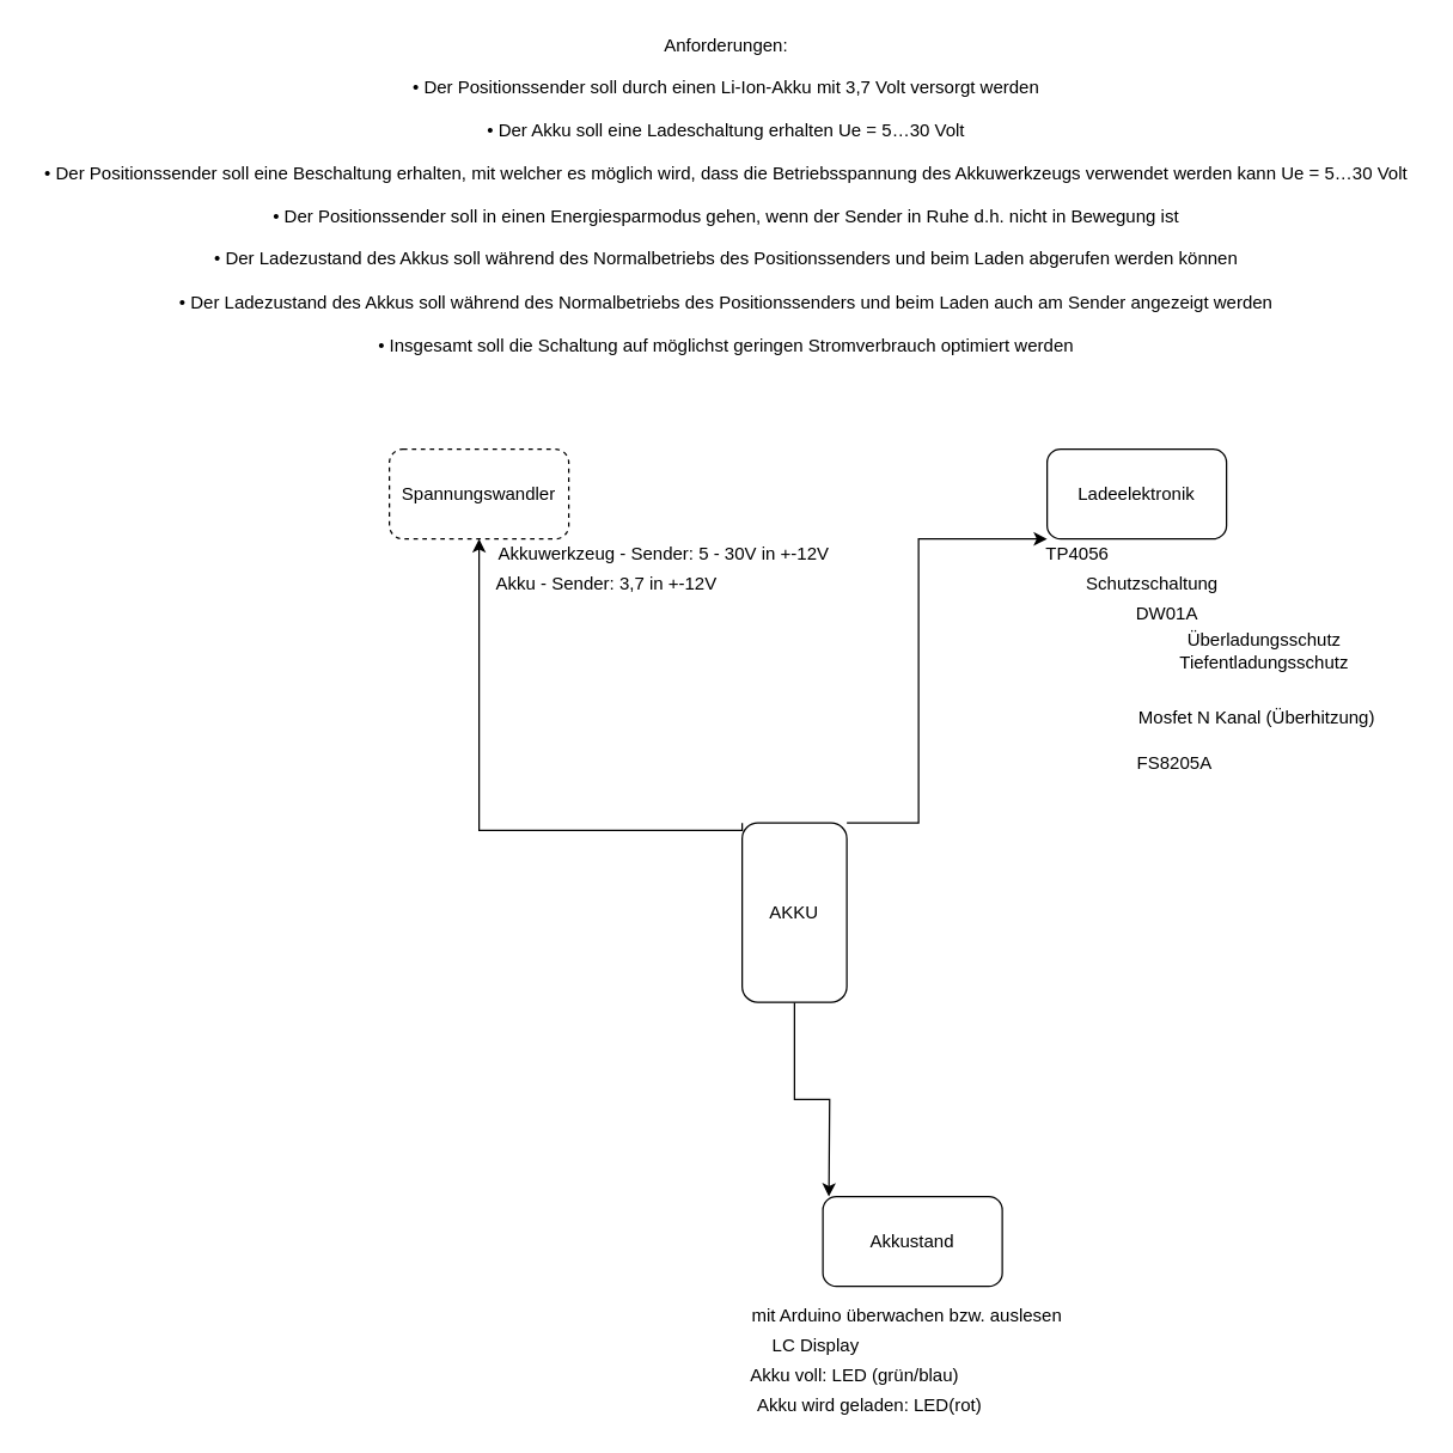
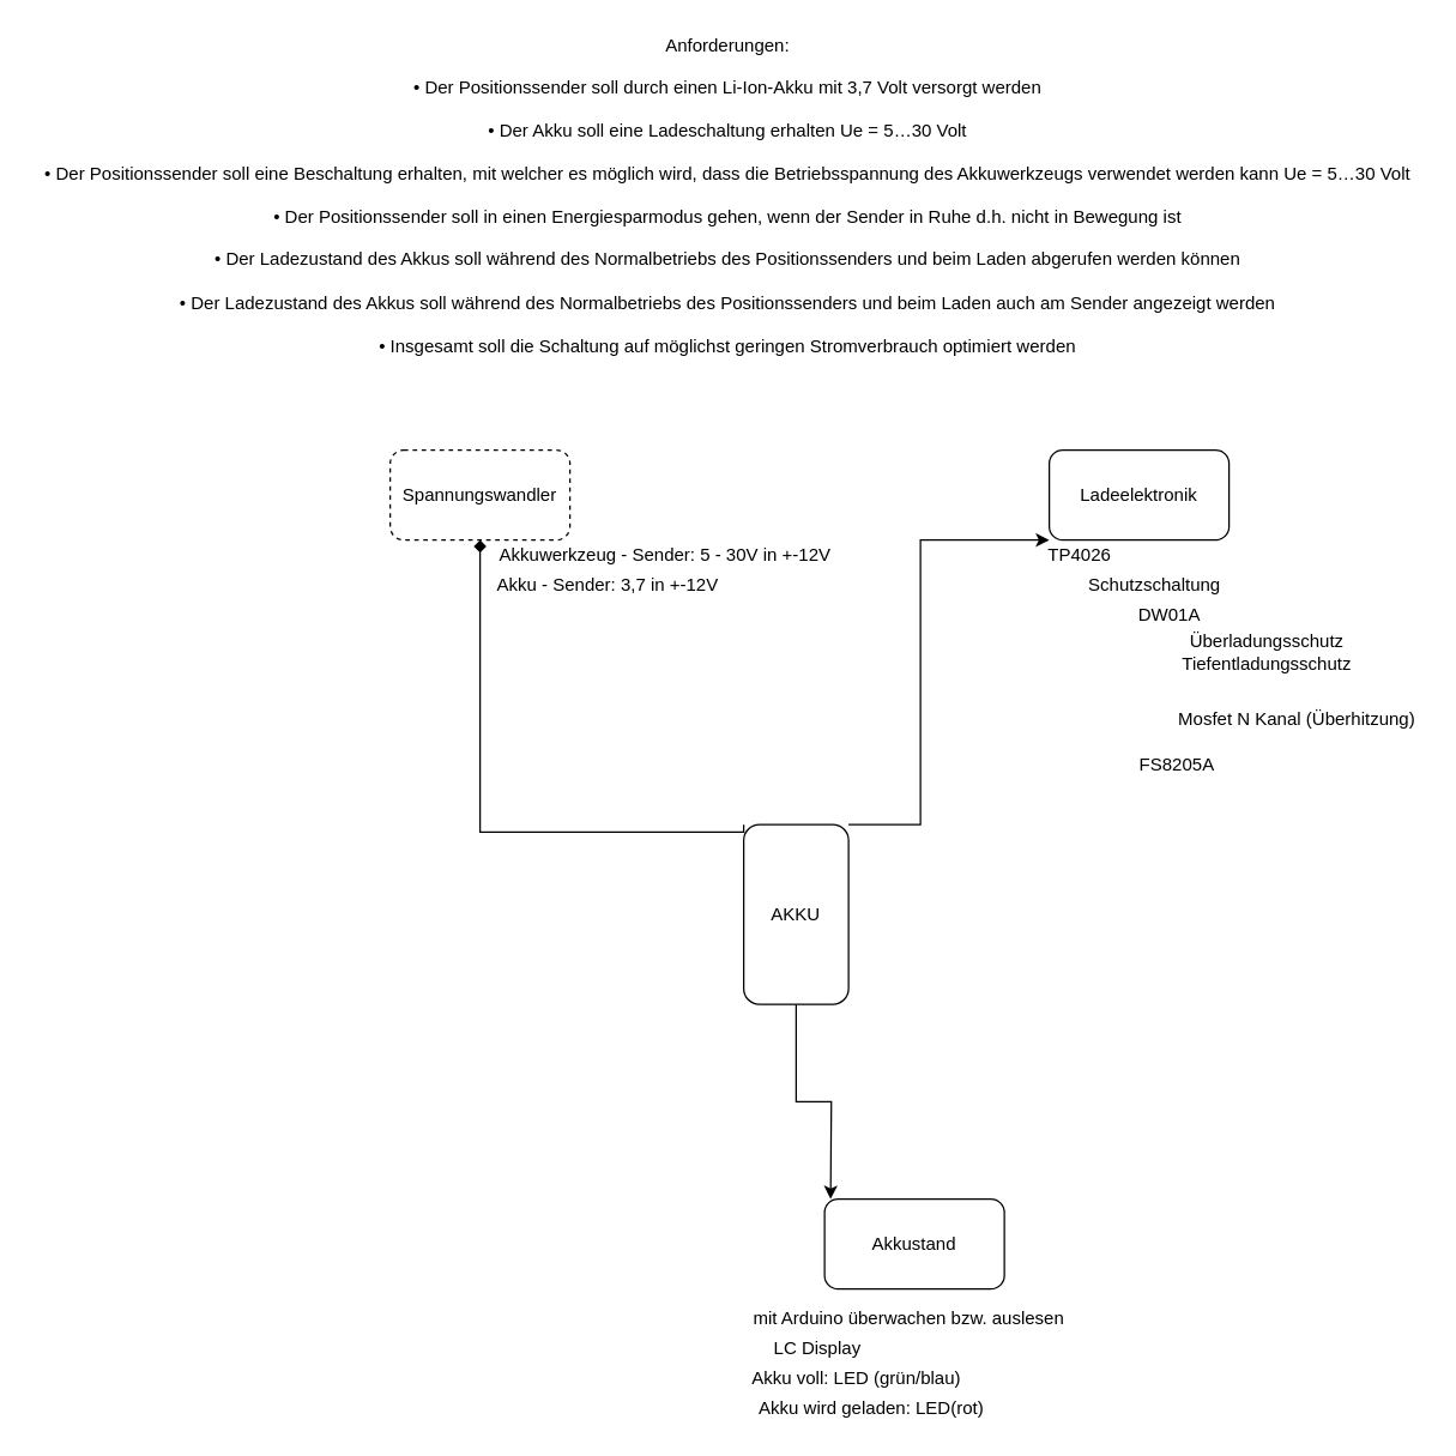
- <mxCell id="3" style="edgeStyle=orthogonalEdgeStyle;rounded=0;orthogonalLoop=1;jettySize=auto;html=1;exitX=0;exitY=0;exitDx=0;exitDy=0;entryX=0.5;entryY=1;entryDx=0;entryDy=0;" parent="1" source="5" target="7" edge="1"><mxGeometry relative="1" as="geometry"><mxPoint x="250" y="400" as="targetPoint" /><Array as="points"><mxPoint x="320" y="555" /></Array></mxGeometry></mxCell>
+ <mxCell id="3" style="edgeStyle=orthogonalEdgeStyle;rounded=0;orthogonalLoop=1;jettySize=auto;html=1;exitX=0;exitY=0;exitDx=0;exitDy=0;entryX=0.5;entryY=1;entryDx=0;entryDy=0;endArrow=diamond;" parent="1" source="5" target="7" edge="1"><mxGeometry relative="1" as="geometry"><mxPoint x="250" y="400" as="targetPoint" /><Array as="points"><mxPoint x="320" y="555" /></Array></mxGeometry></mxCell>
- <mxCell id="15" value="TP4056" style="text;html=1;align=center;verticalAlign=middle;resizable=0;points=[];autosize=1;strokeColor=none;" parent="1" vertex="1"><mxGeometry x="690" y="360" width="60" height="20" as="geometry" /></mxCell>
+ <mxCell id="15" value="TP4026" style="text;html=1;align=center;verticalAlign=middle;resizable=0;points=[];autosize=1;strokeColor=none;" parent="1" vertex="1"><mxGeometry x="690" y="360" width="60" height="20" as="geometry" /></mxCell>
- <mxCell id="11" value="Mosfet N Kanal (Überhitzung)" style="text;html=1;align=center;verticalAlign=middle;resizable=0;points=[];autosize=1;strokeColor=none;" parent="1" vertex="1"><mxGeometry x="755" y="470" width="170" height="20" as="geometry" /></mxCell>
+ <mxCell id="11" value="Mosfet N Kanal (Überhitzung)" style="text;html=1;align=center;verticalAlign=middle;resizable=0;points=[];autosize=1;strokeColor=none;" parent="1" vertex="1"><mxGeometry x="780" y="470" width="170" height="20" as="geometry" /></mxCell>
